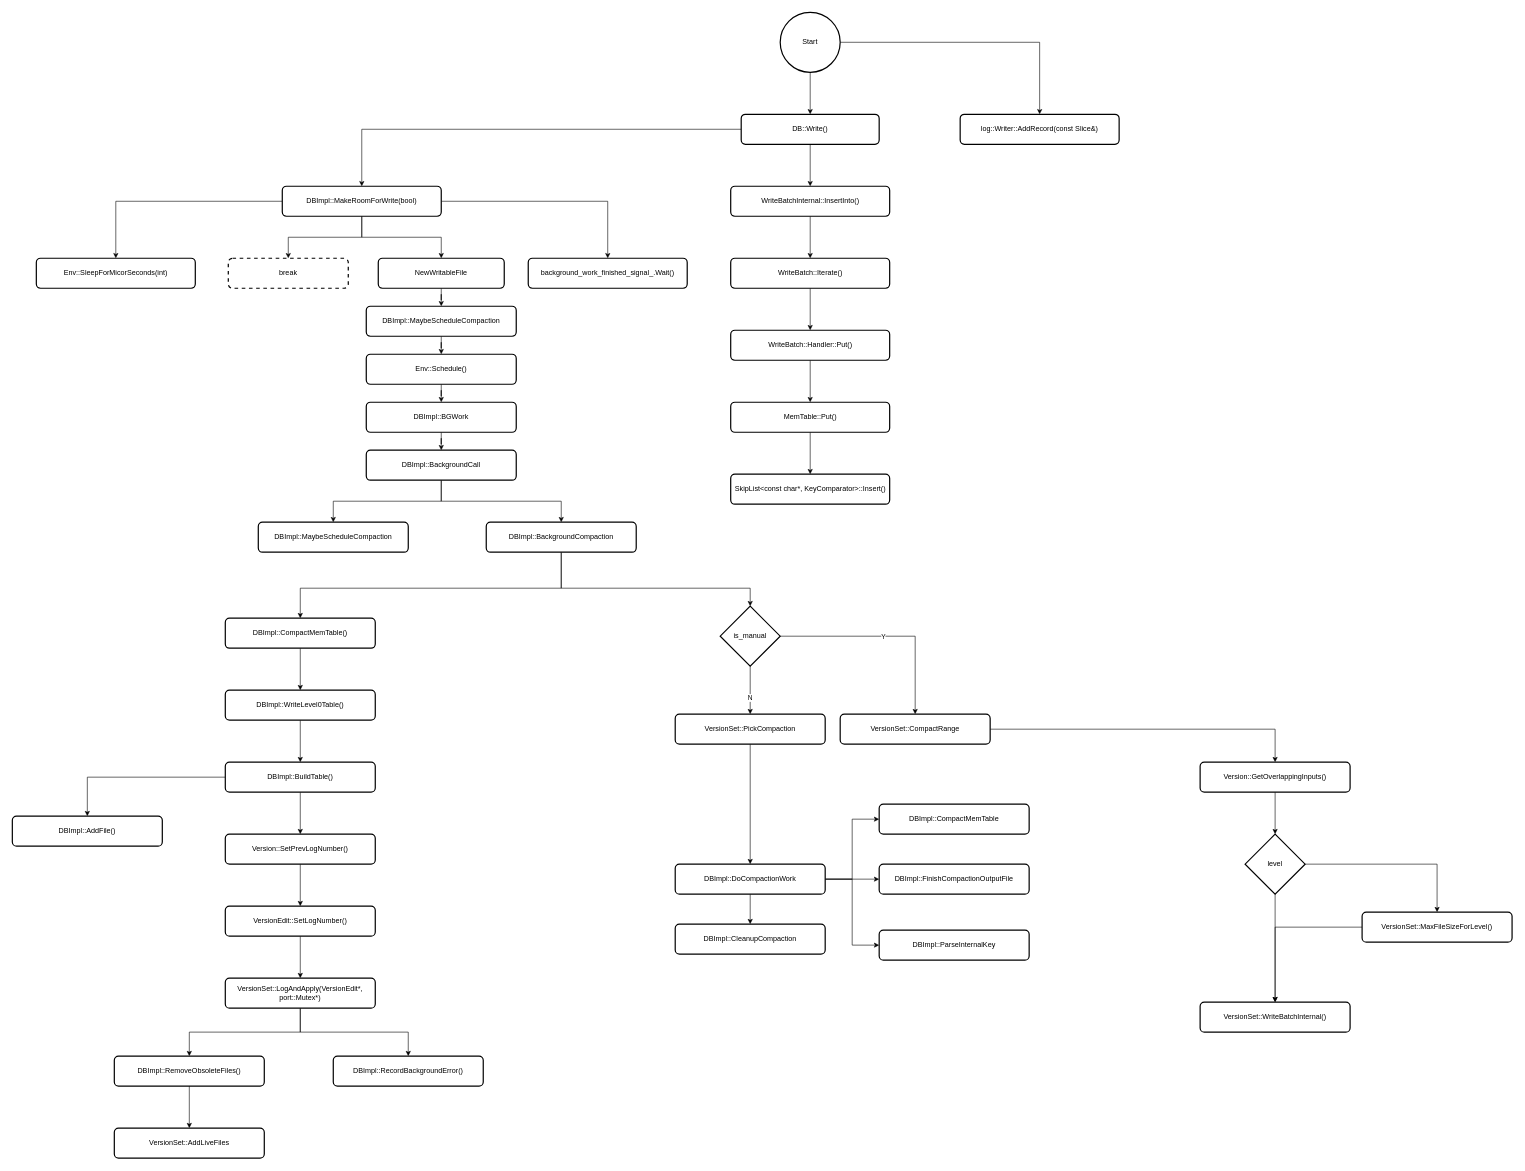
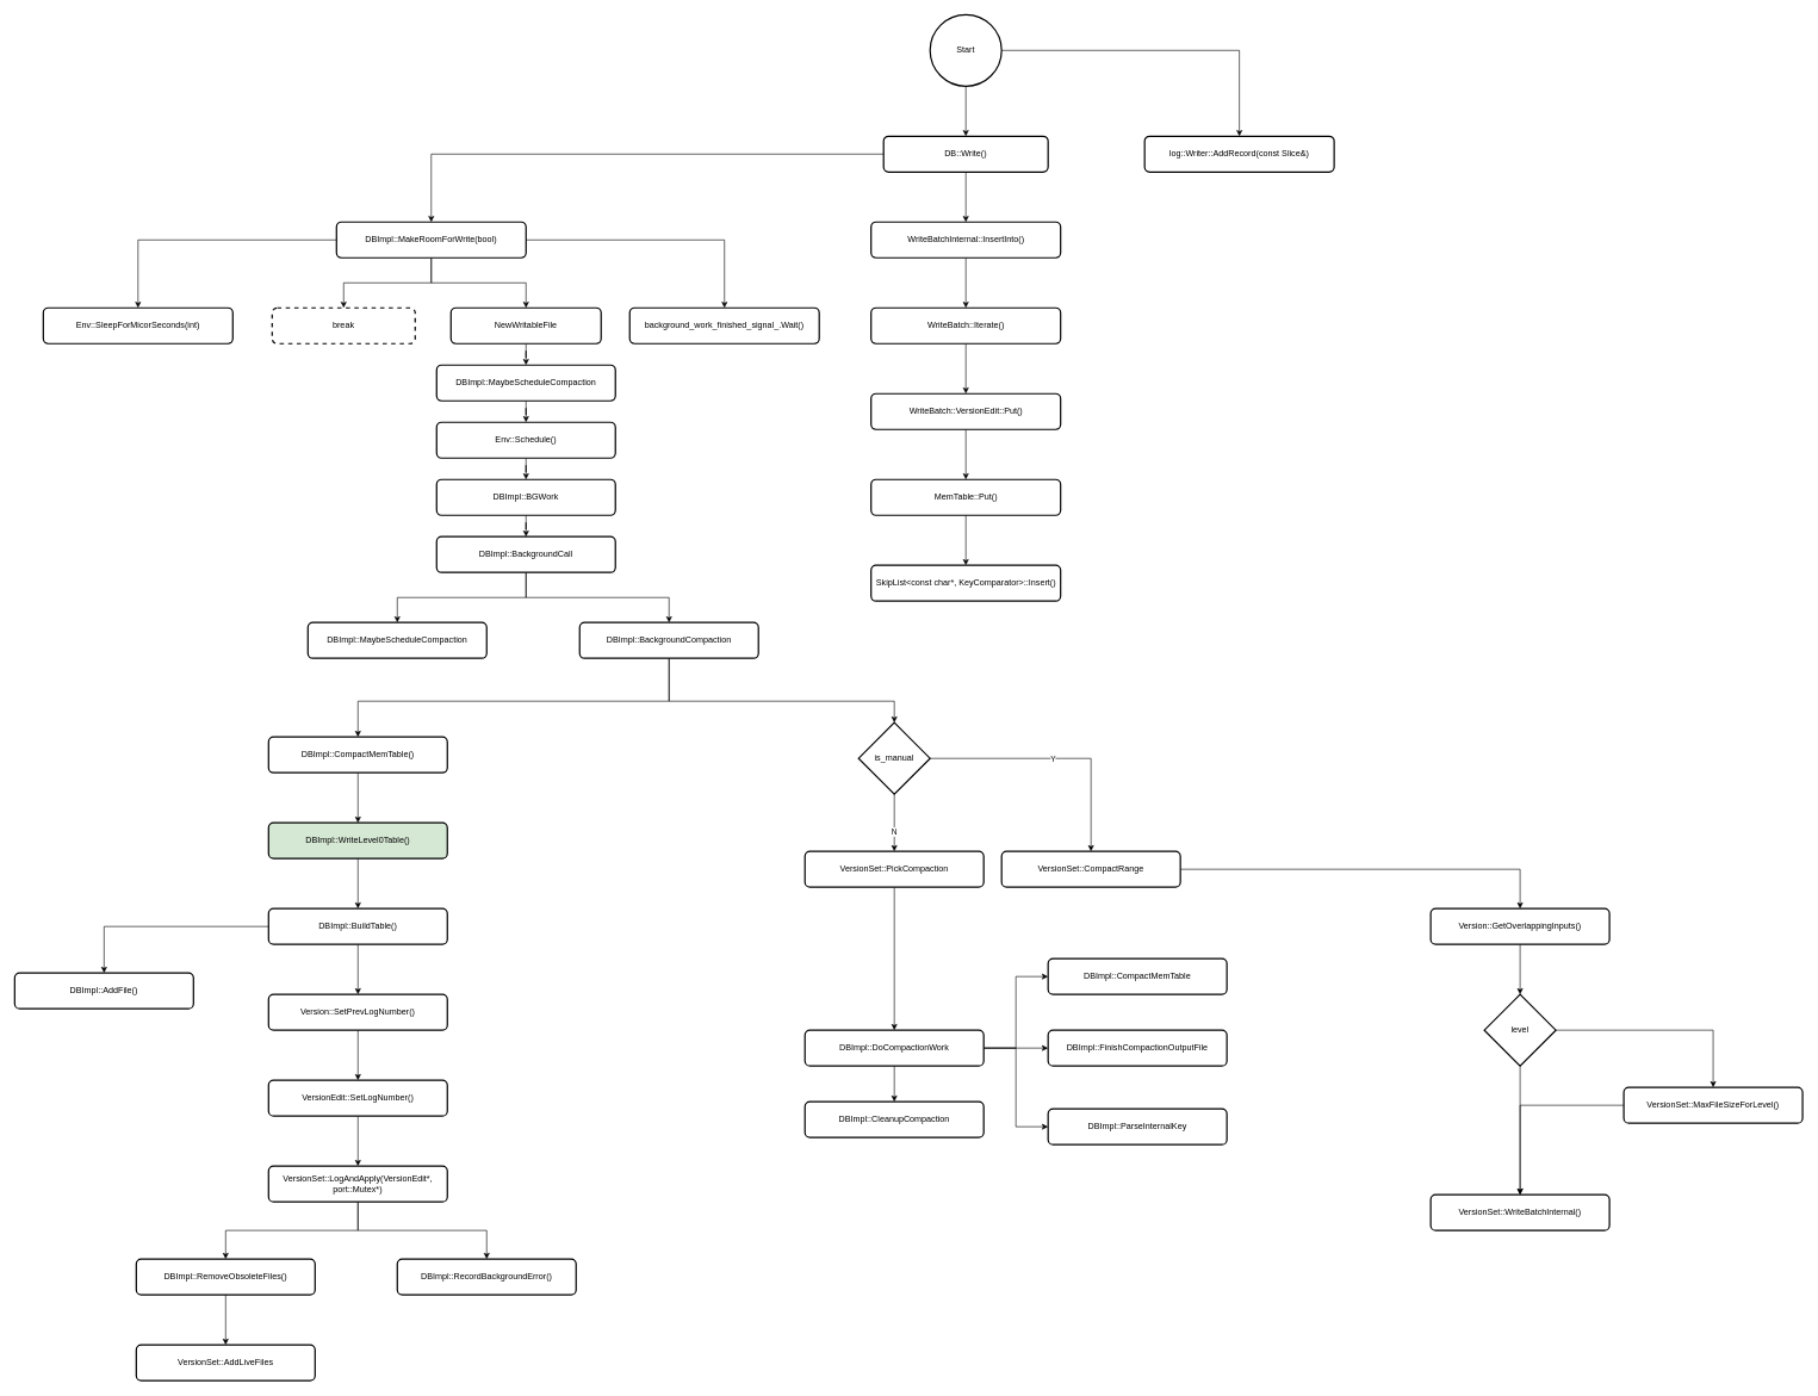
- <mxCell id="13" value="WriteBatch::Handler::Put()" style="rounded=1;whiteSpace=wrap;html=1;absoluteArcSize=1;arcSize=14;strokeWidth=2;" parent="1" vertex="1"><mxGeometry x="1217.5" y="550" width="265" height="50" as="geometry" /></mxCell>
+ <mxCell id="13" value="WriteBatch::VersionEdit::Put()" style="rounded=1;whiteSpace=wrap;html=1;absoluteArcSize=1;arcSize=14;strokeWidth=2;" parent="1" vertex="1"><mxGeometry x="1217.5" y="550" width="265" height="50" as="geometry" /></mxCell>
- <mxCell id="53" value="DBImpl::WriteLevel0Table()" style="rounded=1;whiteSpace=wrap;html=1;absoluteArcSize=1;arcSize=14;strokeWidth=2;" vertex="1" parent="1"><mxGeometry x="375" y="1150" width="250" height="50" as="geometry" /></mxCell>
+ <mxCell id="53" value="DBImpl::WriteLevel0Table()" style="rounded=1;whiteSpace=wrap;html=1;absoluteArcSize=1;arcSize=14;strokeWidth=2;fillColor=#d5e8d4;" vertex="1" parent="1"><mxGeometry x="375" y="1150" width="250" height="50" as="geometry" /></mxCell>
